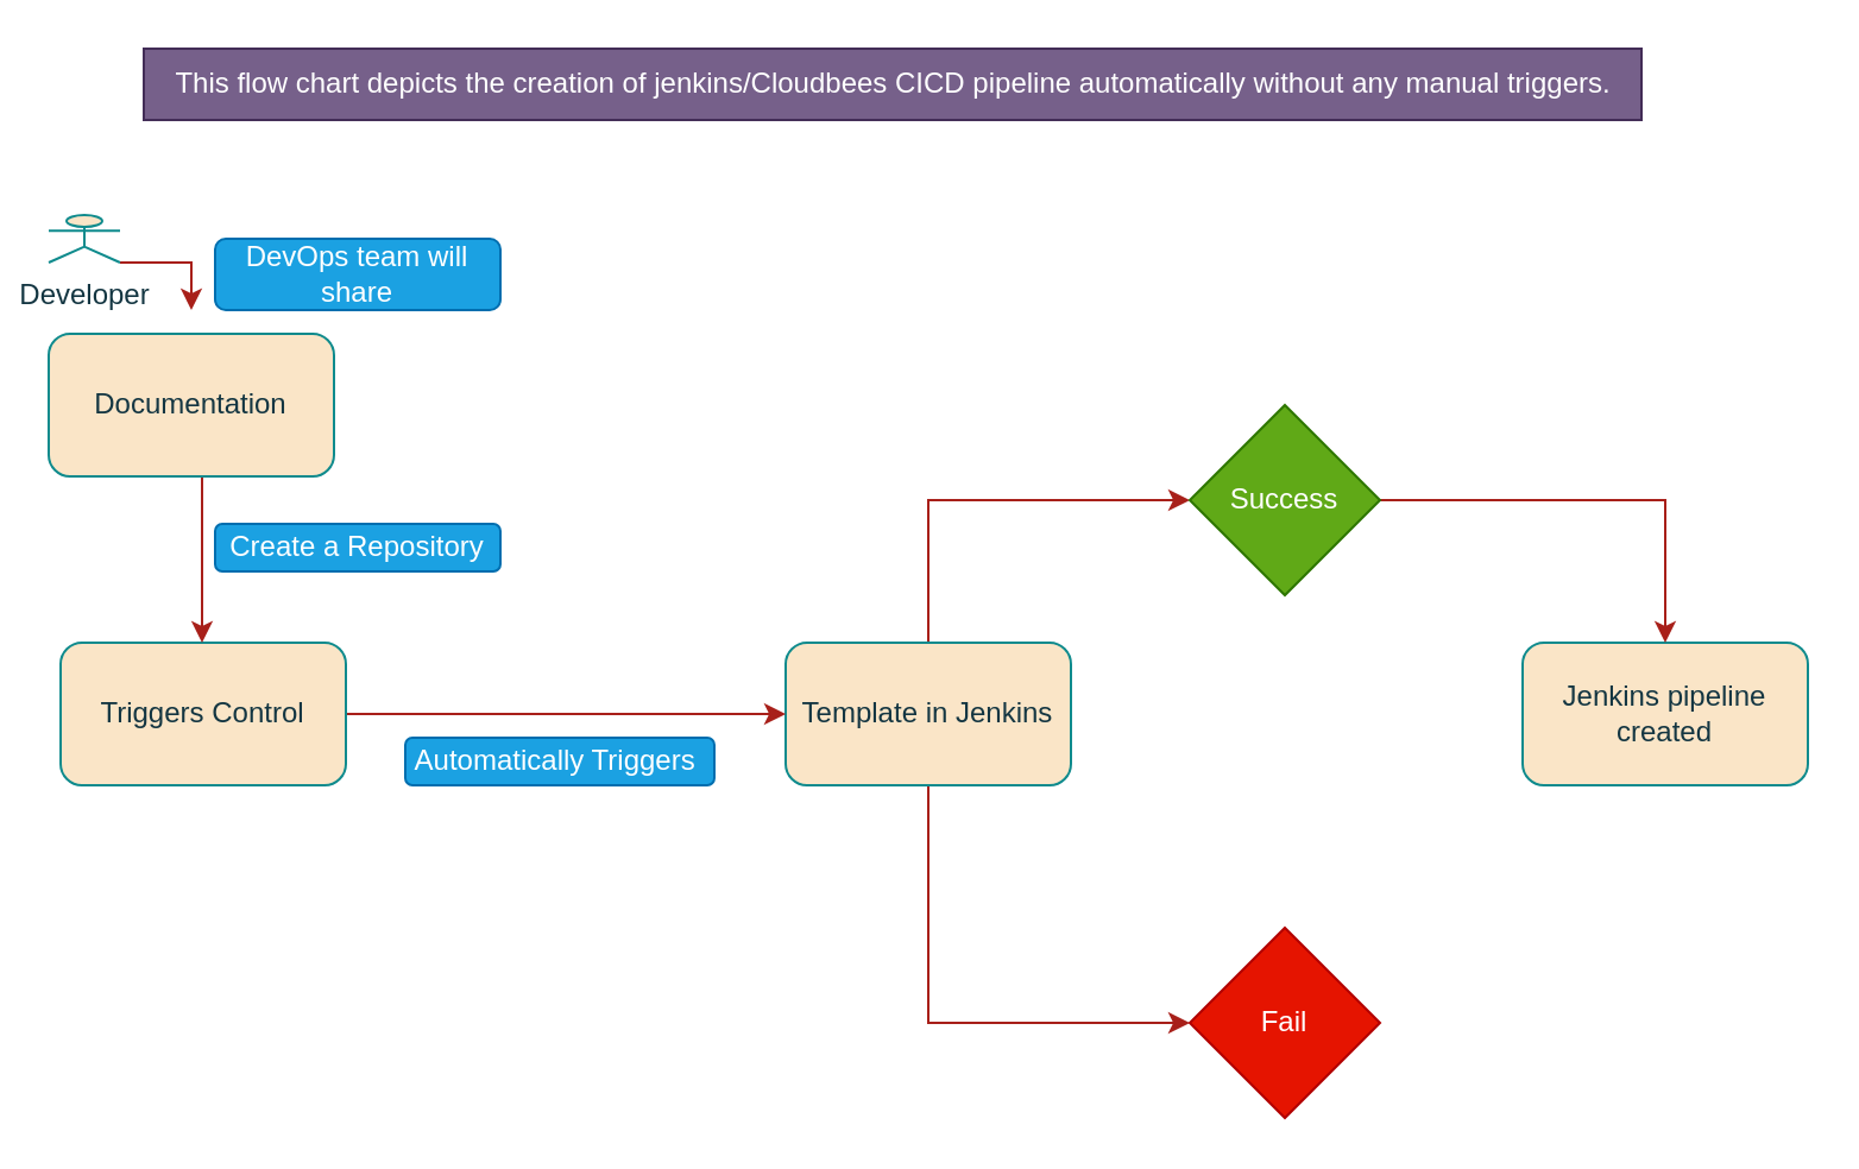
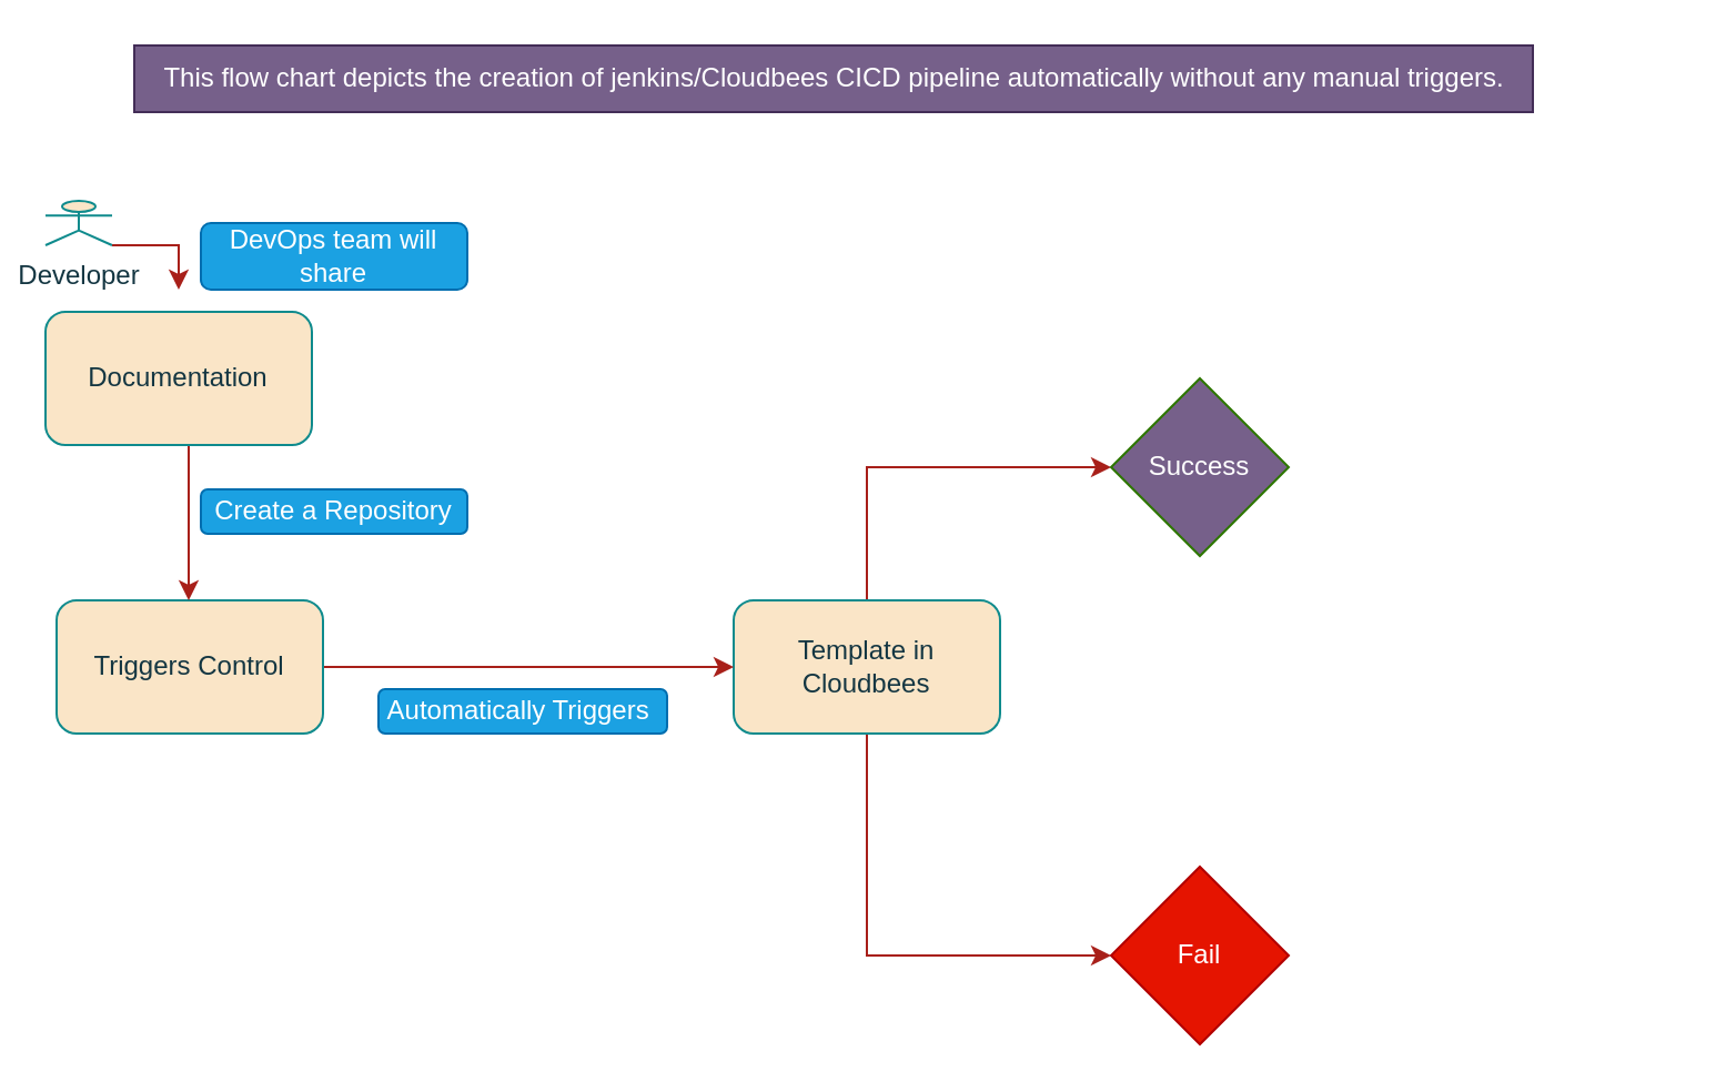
- <mxCell id="14" value="Success" style="rhombus;whiteSpace=wrap;html=1;labelBackgroundColor=none;fillColor=#60a917;strokeColor=#2D7600;fontColor=#ffffff;" vertex="1" parent="1"><mxGeometry x="500" y="170" width="80" height="80" as="geometry" /></mxCell>
+ <mxCell id="14" value="Success" style="rhombus;whiteSpace=wrap;html=1;labelBackgroundColor=none;fillColor=#76608a;strokeColor=#2D7600;fontColor=#ffffff;" vertex="1" parent="1"><mxGeometry x="500" y="170" width="80" height="80" as="geometry" /></mxCell>
- <mxCell id="13" style="edgeStyle=orthogonalEdgeStyle;rounded=0;orthogonalLoop=1;jettySize=auto;html=1;exitX=1;exitY=0.5;exitDx=0;exitDy=0;entryX=0.5;entryY=0;entryDx=0;entryDy=0;labelBackgroundColor=none;strokeColor=#A8201A;fontColor=default;" edge="1" parent="1" source="14" target="12"><mxGeometry relative="1" as="geometry"><mxPoint x="700" y="210" as="targetPoint" /></mxGeometry></mxCell>
- <mxCell id="6" value="Template in Jenkins" style="rounded=1;whiteSpace=wrap;html=1;labelBackgroundColor=none;fillColor=#FAE5C7;strokeColor=#0F8B8D;fontColor=#143642;" vertex="1" parent="1"><mxGeometry x="330" y="270" width="120" height="60" as="geometry" /></mxCell>
+ <mxCell id="6" value="Template in Cloudbees" style="rounded=1;whiteSpace=wrap;html=1;labelBackgroundColor=none;fillColor=#FAE5C7;strokeColor=#0F8B8D;fontColor=#143642;" vertex="1" parent="1"><mxGeometry x="330" y="270" width="120" height="60" as="geometry" /></mxCell>
- <mxCell id="12" value="Jenkins pipeline created" style="rounded=1;whiteSpace=wrap;html=1;labelBackgroundColor=none;fillColor=#FAE5C7;strokeColor=#0F8B8D;fontColor=#143642;" vertex="1" parent="1"><mxGeometry x="640" y="270" width="120" height="60" as="geometry" /></mxCell>
